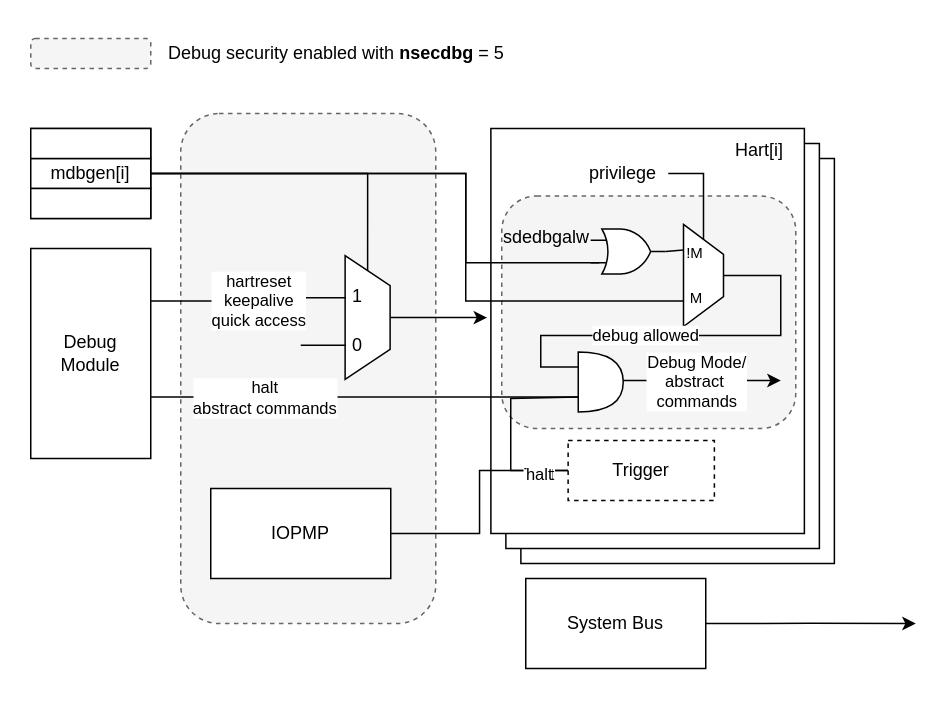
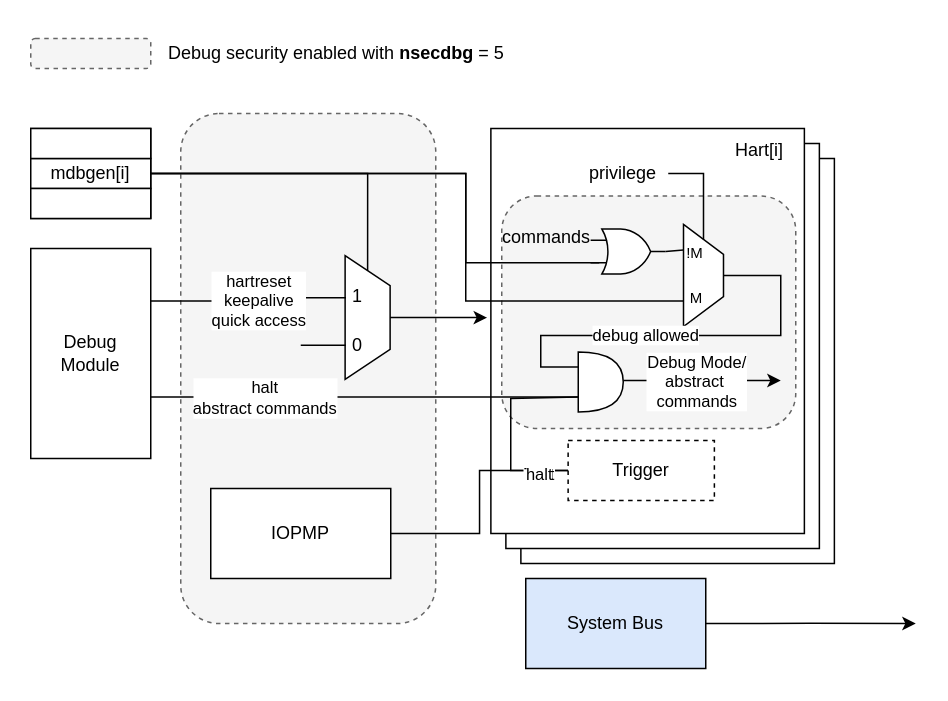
- <mxCell id="43" value="sdedbgalw" style="text;html=1;align=center;verticalAlign=middle;whiteSpace=wrap;rounded=0;" parent="1" vertex="1"><mxGeometry x="334" y="143" width="60" height="30" as="geometry" /></mxCell>
+ <mxCell id="43" value="commands" style="text;html=1;align=center;verticalAlign=middle;whiteSpace=wrap;rounded=0;" parent="1" vertex="1"><mxGeometry x="334" y="143" width="60" height="30" as="geometry" /></mxCell>
- <mxCell id="11" value="System Bus" style="rounded=0;whiteSpace=wrap;html=1;" parent="1" vertex="1"><mxGeometry x="350" y="385" width="120" height="60" as="geometry" /></mxCell>
+ <mxCell id="11" value="System Bus" style="rounded=0;whiteSpace=wrap;html=1;fillColor=#dae8fc;" parent="1" vertex="1"><mxGeometry x="350" y="385" width="120" height="60" as="geometry" /></mxCell>
